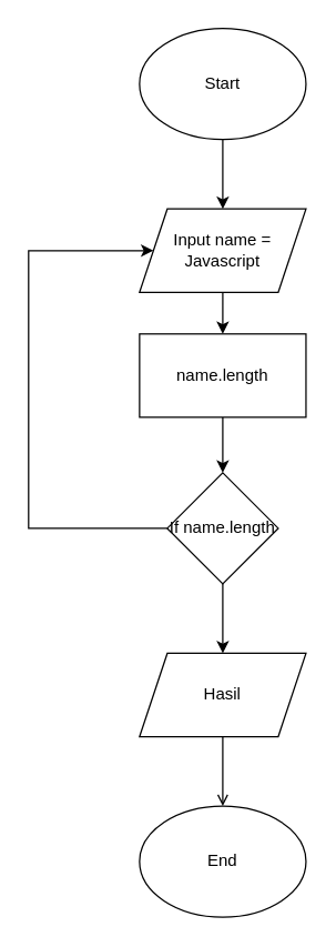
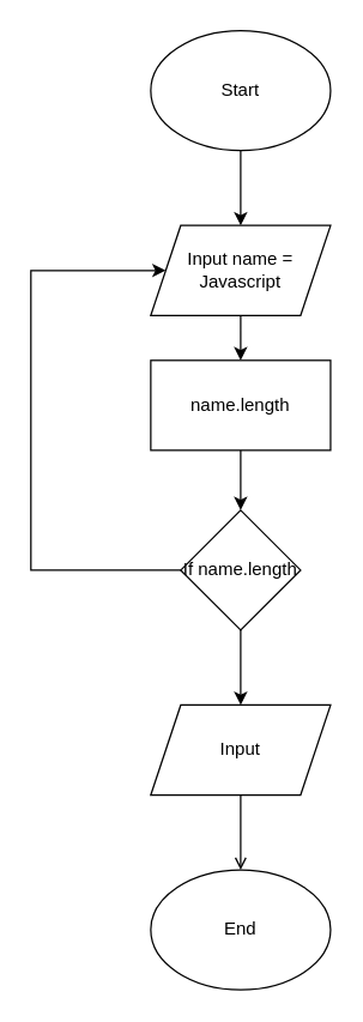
- <mxCell id="8" value="Hasil" style="shape=parallelogram;perimeter=parallelogramPerimeter;whiteSpace=wrap;html=1;fixedSize=1;" vertex="1" parent="1"><mxGeometry x="100" y="470" width="120" height="60" as="geometry" /></mxCell>
+ <mxCell id="8" value="Input" style="shape=parallelogram;perimeter=parallelogramPerimeter;whiteSpace=wrap;html=1;fixedSize=1;" vertex="1" parent="1"><mxGeometry x="100" y="470" width="120" height="60" as="geometry" /></mxCell>
